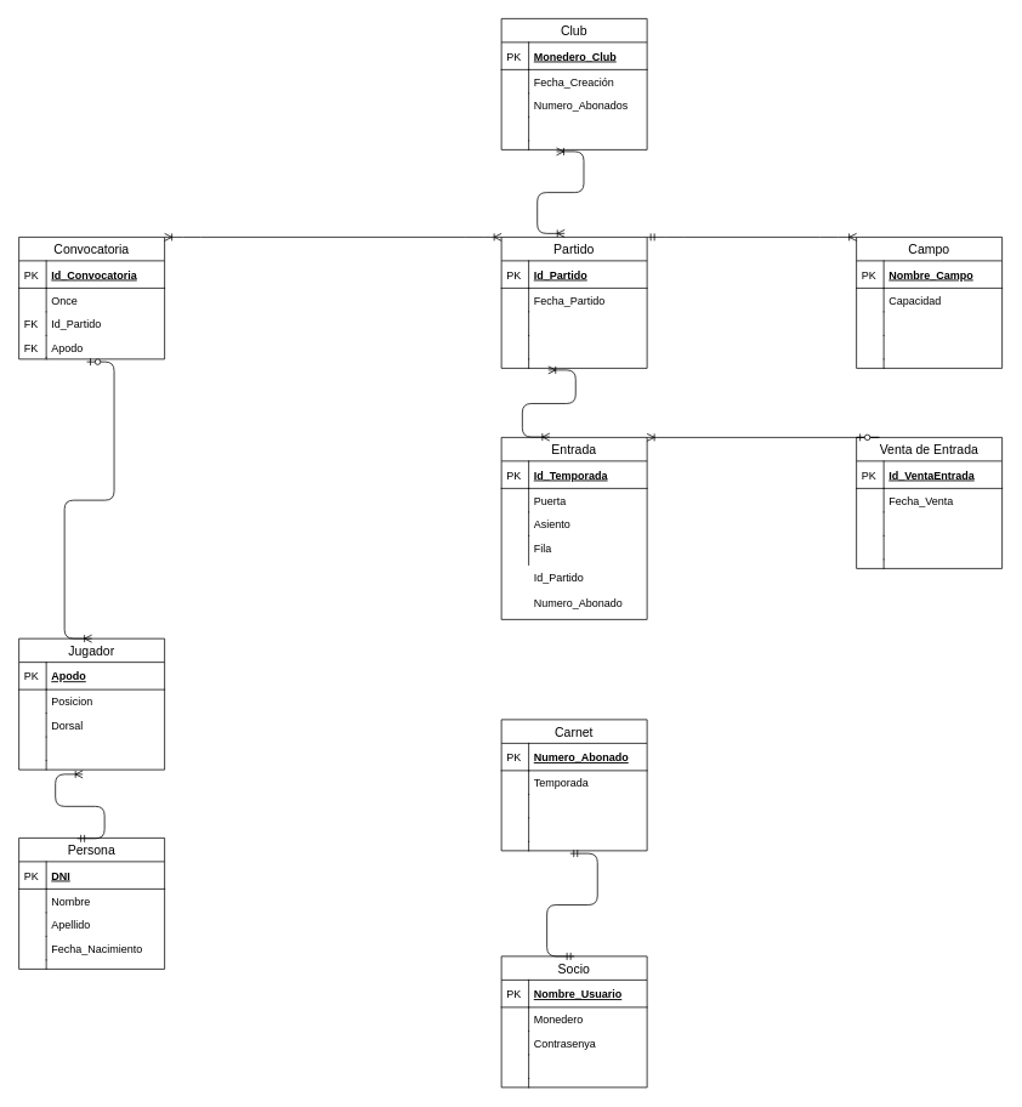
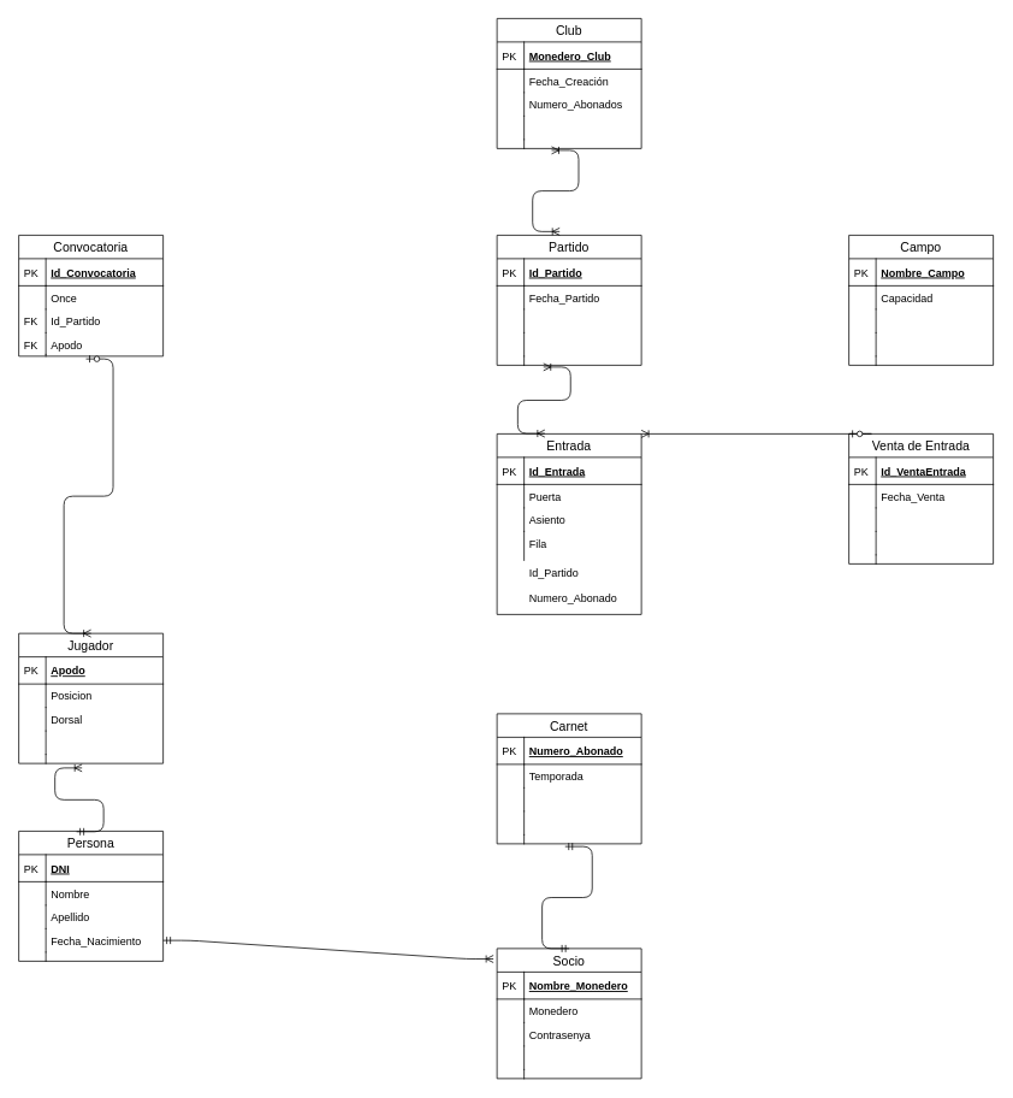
- <mxCell id="117" value="" style="edgeStyle=entityRelationEdgeStyle;fontSize=12;html=1;endArrow=ERoneToMany;startArrow=ERoneToMany;entryX=0;entryY=0;entryDx=0;entryDy=0;exitX=1;exitY=0;exitDx=0;exitDy=0;" edge="1" parent="1" source="13" target="2"><mxGeometry width="100" height="100" relative="1" as="geometry"><mxPoint x="331.44" y="223.58" as="sourcePoint" /><mxPoint x="330" y="150" as="targetPoint" /></mxGeometry></mxCell>
- <mxCell id="118" value="" style="edgeStyle=entityRelationEdgeStyle;fontSize=12;html=1;endArrow=ERoneToMany;startArrow=ERmandOne;exitX=1;exitY=0;exitDx=0;exitDy=0;entryX=0;entryY=0;entryDx=0;entryDy=0;" edge="1" parent="1" source="2" target="67"><mxGeometry width="100" height="100" relative="1" as="geometry"><mxPoint x="803.92" y="330.576" as="sourcePoint" /><mxPoint x="810" as="targetPoint" y="260" /></mxGeometry></mxCell>
- <mxCell id="36" value="Id_Temporada" style="shape=partialRectangle;top=0;left=0;right=0;bottom=1;align=left;verticalAlign=middle;fillColor=none;spacingLeft=34;spacingRight=4;overflow=hidden;rotatable=0;points=[[0,0.5],[1,0.5]];portConstraint=eastwest;dropTarget=0;fontStyle=5;fontSize=12;" vertex="1" parent="35"><mxGeometry y="26" width="160" height="30" as="geometry" /></mxCell>
+ <mxCell id="36" value="Id_Entrada" style="shape=partialRectangle;top=0;left=0;right=0;bottom=1;align=left;verticalAlign=middle;fillColor=none;spacingLeft=34;spacingRight=4;overflow=hidden;rotatable=0;points=[[0,0.5],[1,0.5]];portConstraint=eastwest;dropTarget=0;fontStyle=5;fontSize=12;" vertex="1" parent="35"><mxGeometry y="26" width="160" height="30" as="geometry" /></mxCell>
+ <mxCell id="112" value="" style="edgeStyle=entityRelationEdgeStyle;fontSize=12;html=1;endArrow=ERoneToMany;startArrow=ERmandOne;exitX=1;exitY=0.5;exitDx=0;exitDy=0;entryX=-0.025;entryY=0.08;entryDx=0;entryDy=0;entryPerimeter=0;" edge="1" parent="1" source="63" target="89"><mxGeometry width="100" height="100" relative="1" as="geometry"><mxPoint x="210" y="1042" as="sourcePoint" /><mxPoint x="310" y="942" as="targetPoint" /></mxGeometry></mxCell>
- <mxCell id="90" value="Nombre_Usuario" style="shape=partialRectangle;top=0;left=0;right=0;bottom=1;align=left;verticalAlign=middle;fillColor=none;spacingLeft=34;spacingRight=4;overflow=hidden;rotatable=0;points=[[0,0.5],[1,0.5]];portConstraint=eastwest;dropTarget=0;fontStyle=5;fontSize=12;" vertex="1" parent="89"><mxGeometry y="26" width="160" height="30" as="geometry" /></mxCell>
+ <mxCell id="90" value="Nombre_Monedero" style="shape=partialRectangle;top=0;left=0;right=0;bottom=1;align=left;verticalAlign=middle;fillColor=none;spacingLeft=34;spacingRight=4;overflow=hidden;rotatable=0;points=[[0,0.5],[1,0.5]];portConstraint=eastwest;dropTarget=0;fontStyle=5;fontSize=12;" vertex="1" parent="89"><mxGeometry y="26" width="160" height="30" as="geometry" /></mxCell>
